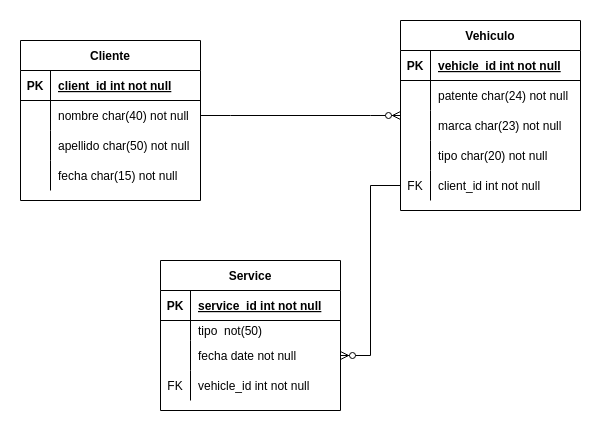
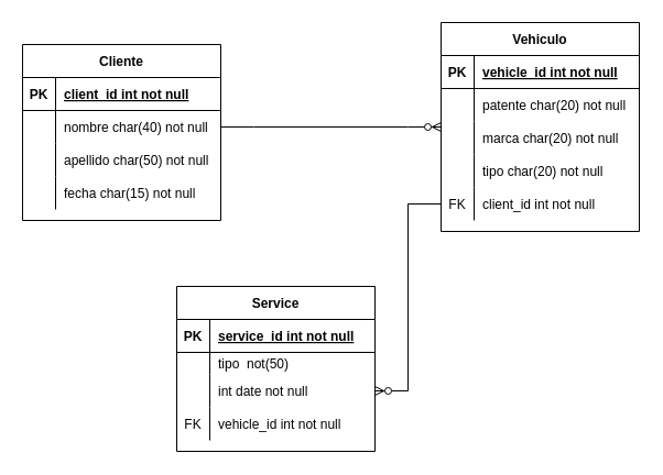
- <mxCell id="21" value="patente char(24) not null" style="shape=partialRectangle;connectable=0;fillColor=none;top=0;left=0;bottom=0;right=0;align=left;spacingLeft=6;overflow=hidden;" vertex="1" parent="19"><mxGeometry x="30" width="150" height="30" as="geometry"><mxRectangle width="150" height="30" as="alternateBounds" /></mxGeometry></mxCell>
+ <mxCell id="21" value="patente char(20) not null" style="shape=partialRectangle;connectable=0;fillColor=none;top=0;left=0;bottom=0;right=0;align=left;spacingLeft=6;overflow=hidden;" vertex="1" parent="19"><mxGeometry x="30" width="150" height="30" as="geometry"><mxRectangle width="150" height="30" as="alternateBounds" /></mxGeometry></mxCell>
- <mxCell id="24" value="marca char(23) not null" style="shape=partialRectangle;connectable=0;fillColor=none;top=0;left=0;bottom=0;right=0;align=left;spacingLeft=6;overflow=hidden;" vertex="1" parent="22"><mxGeometry x="30" width="150" height="30" as="geometry"><mxRectangle width="150" height="30" as="alternateBounds" /></mxGeometry></mxCell>
+ <mxCell id="24" value="marca char(20) not null" style="shape=partialRectangle;connectable=0;fillColor=none;top=0;left=0;bottom=0;right=0;align=left;spacingLeft=6;overflow=hidden;" vertex="1" parent="22"><mxGeometry x="30" width="150" height="30" as="geometry"><mxRectangle width="150" height="30" as="alternateBounds" /></mxGeometry></mxCell>
- <mxCell id="40" value="fecha date not null" style="shape=partialRectangle;connectable=0;fillColor=none;top=0;left=0;bottom=0;right=0;align=left;spacingLeft=6;overflow=hidden;" vertex="1" parent="38"><mxGeometry x="30" width="150" height="30" as="geometry"><mxRectangle width="150" height="30" as="alternateBounds" /></mxGeometry></mxCell>
+ <mxCell id="40" value="int date not null" style="shape=partialRectangle;connectable=0;fillColor=none;top=0;left=0;bottom=0;right=0;align=left;spacingLeft=6;overflow=hidden;" vertex="1" parent="38"><mxGeometry x="30" width="150" height="30" as="geometry"><mxRectangle width="150" height="30" as="alternateBounds" /></mxGeometry></mxCell>
